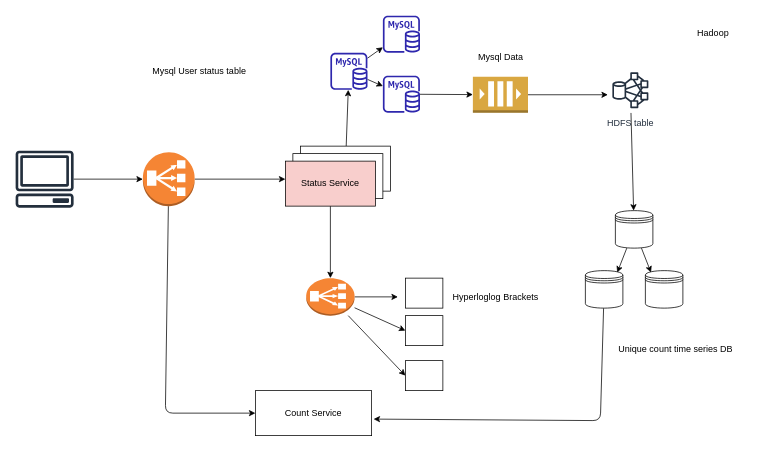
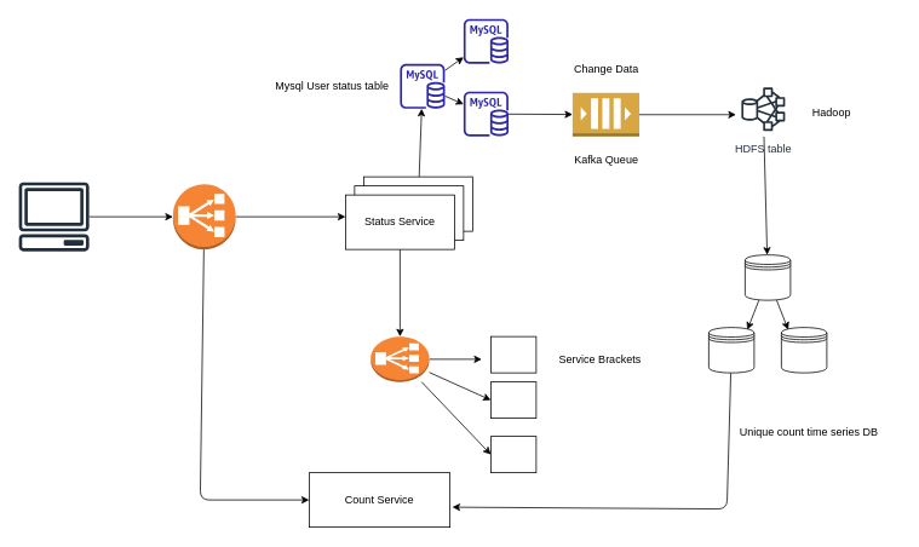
- <mxCell id="41" value="Hadoop" style="text;html=1;align=center;verticalAlign=middle;resizable=0;points=[];autosize=1;strokeColor=none;fillColor=none;" vertex="1" parent="1"><mxGeometry x="915" y="29.25" width="70" height="30" as="geometry" /></mxCell>
+ <mxCell id="41" value="Hadoop" style="text;html=1;align=center;verticalAlign=middle;resizable=0;points=[];autosize=1;strokeColor=none;fillColor=none;" vertex="1" parent="1"><mxGeometry x="880" y="109.25" width="70" height="30" as="geometry" /></mxCell>
- <mxCell id="40" value="Mysql Data" style="text;html=1;align=center;verticalAlign=middle;resizable=0;points=[];autosize=1;strokeColor=none;fillColor=none;" vertex="1" parent="1"><mxGeometry x="621.75" y="59.5" width="90" height="30" as="geometry" /></mxCell>
+ <mxCell id="40" value="Change Data" style="text;html=1;align=center;verticalAlign=middle;resizable=0;points=[];autosize=1;strokeColor=none;fillColor=none;" vertex="1" parent="1"><mxGeometry x="621.75" y="59.5" width="90" height="30" as="geometry" /></mxCell>
- <mxCell id="27" value="Mysql User status table" style="text;html=1;align=center;verticalAlign=middle;resizable=0;points=[];autosize=1;strokeColor=none;fillColor=none;" vertex="1" parent="1"><mxGeometry x="190" y="79.25" width="150" height="30" as="geometry" /></mxCell>
+ <mxCell id="27" value="Mysql User status table" style="text;html=1;align=center;verticalAlign=middle;resizable=0;points=[];autosize=1;strokeColor=none;fillColor=none;" vertex="1" parent="1"><mxGeometry x="290" y="79.25" width="150" height="30" as="geometry" /></mxCell>
+ <mxCell id="39" value="Kafka Queue" style="text;html=1;align=center;verticalAlign=middle;resizable=0;points=[];autosize=1;strokeColor=none;fillColor=none;" vertex="1" parent="1"><mxGeometry x="621.75" y="160" width="90" height="30" as="geometry" /></mxCell>
- <mxCell id="11" value="Status Service" style="rounded=0;whiteSpace=wrap;html=1;fillColor=#f8cecc;" vertex="1" parent="1"><mxGeometry x="380" y="214" width="120" height="60" as="geometry" /></mxCell>
+ <mxCell id="11" value="Status Service" style="rounded=0;whiteSpace=wrap;html=1;" vertex="1" parent="1"><mxGeometry x="380" y="214" width="120" height="60" as="geometry" /></mxCell>
- <mxCell id="19" value="Hyperloglog Brackets" style="text;html=1;align=center;verticalAlign=middle;resizable=0;points=[];autosize=1;strokeColor=none;fillColor=none;" vertex="1" parent="1"><mxGeometry x="590" y="380" width="140" height="30" as="geometry" /></mxCell>
+ <mxCell id="19" value="Service Brackets" style="text;html=1;align=center;verticalAlign=middle;resizable=0;points=[];autosize=1;strokeColor=none;fillColor=none;" vertex="1" parent="1"><mxGeometry x="590" y="380" width="140" height="30" as="geometry" /></mxCell>
- <mxCell id="38" value="Unique count time series DB" style="text;html=1;align=center;verticalAlign=middle;resizable=0;points=[];autosize=1;strokeColor=none;fillColor=none;" vertex="1" parent="1"><mxGeometry x="810" y="450" width="180" height="30" as="geometry" /></mxCell>
+ <mxCell id="38" value="Unique count time series DB" style="text;html=1;align=center;verticalAlign=middle;resizable=0;points=[];autosize=1;strokeColor=none;fillColor=none;" vertex="1" parent="1"><mxGeometry x="800" y="460" width="180" height="30" as="geometry" /></mxCell>
